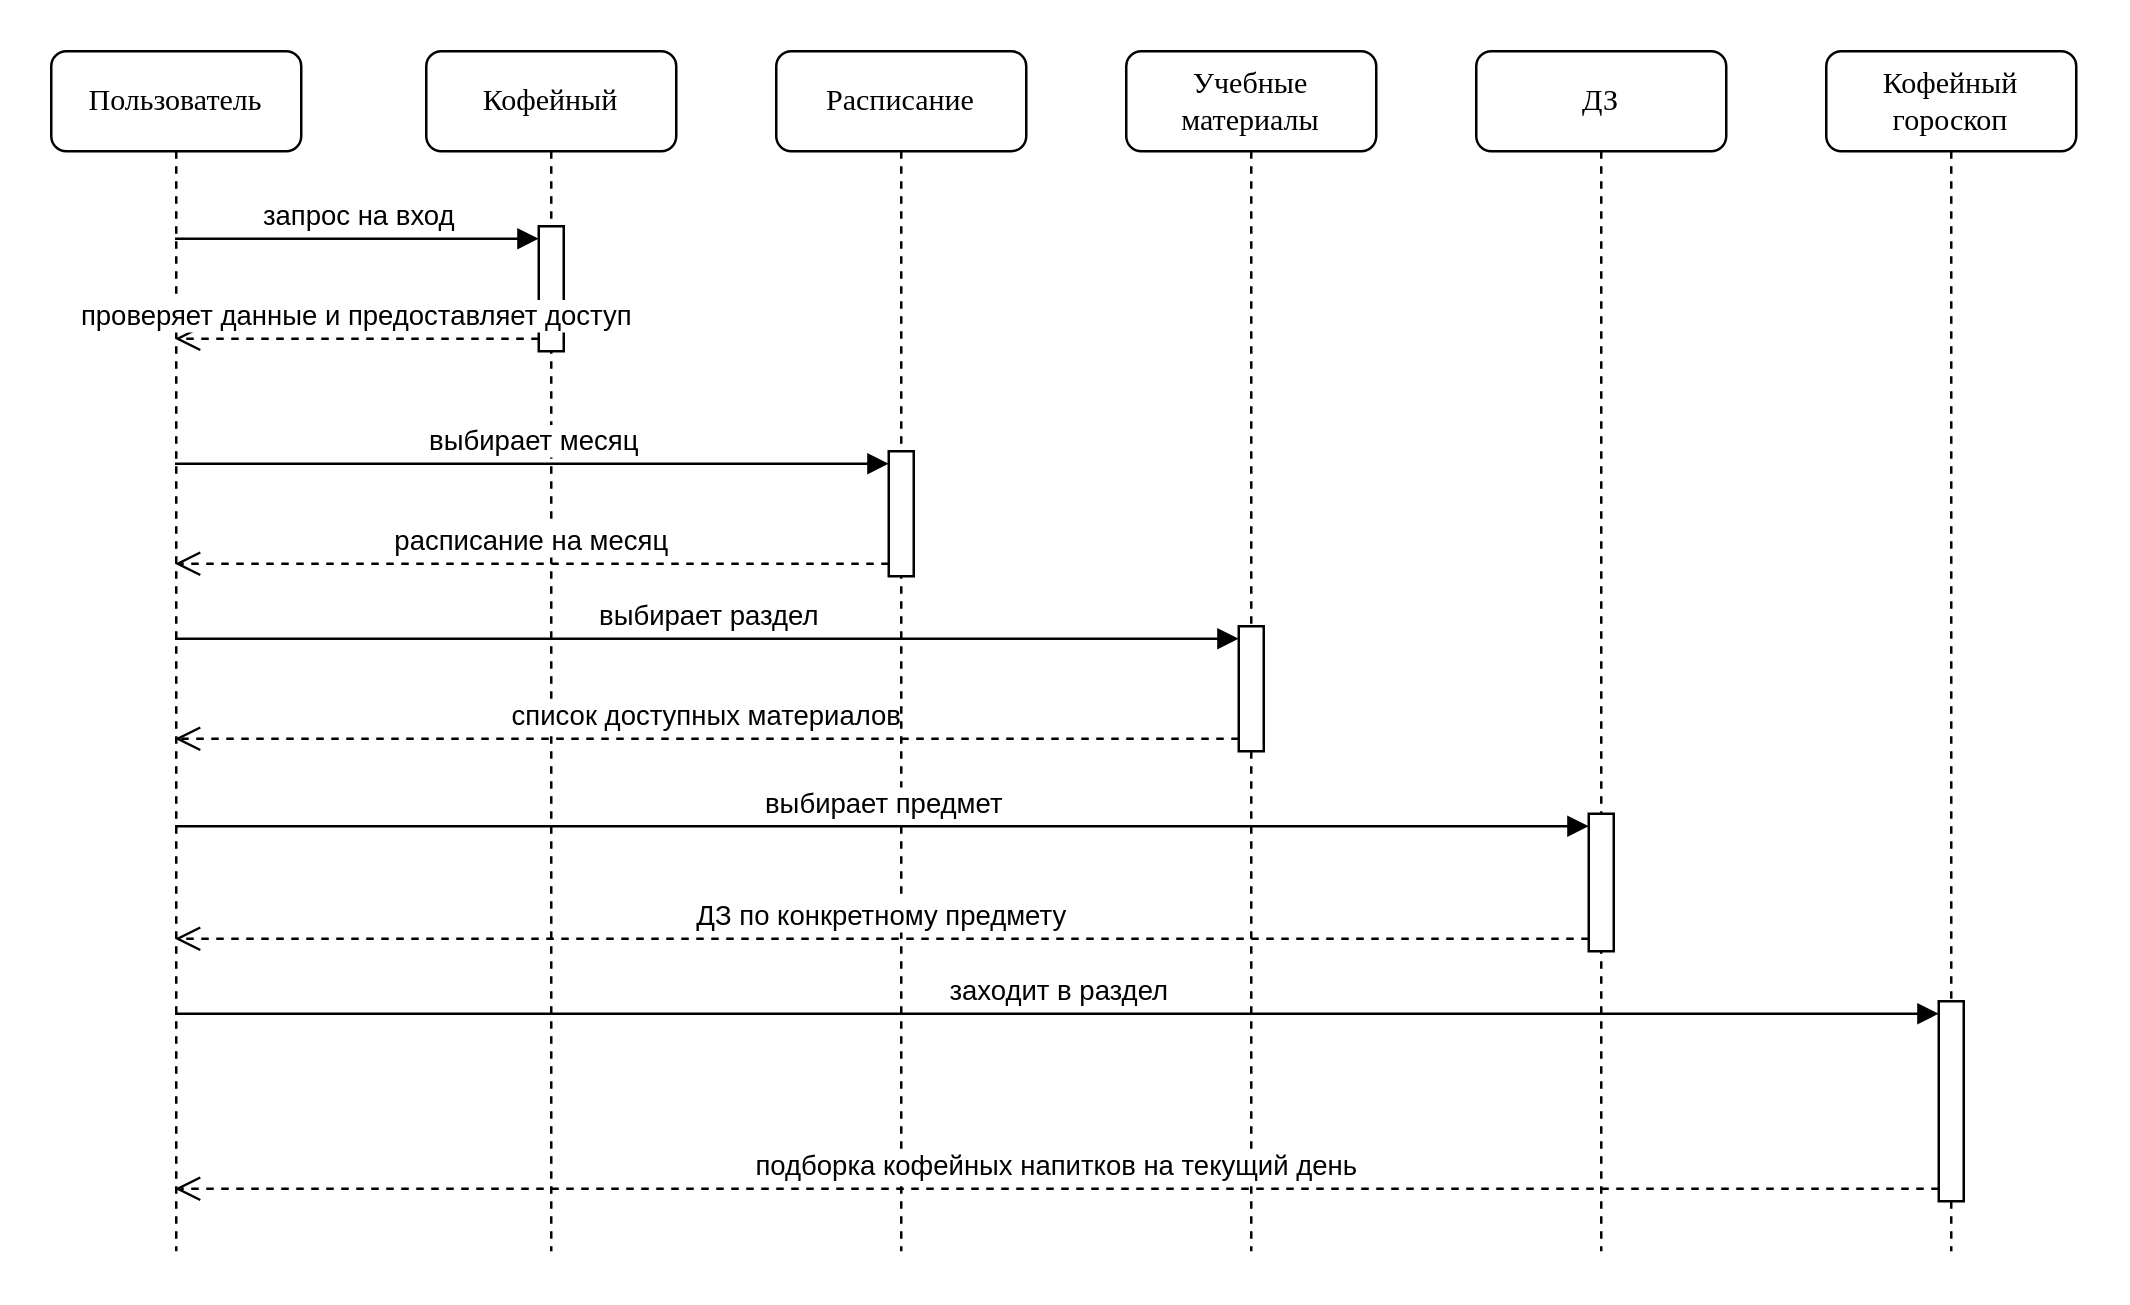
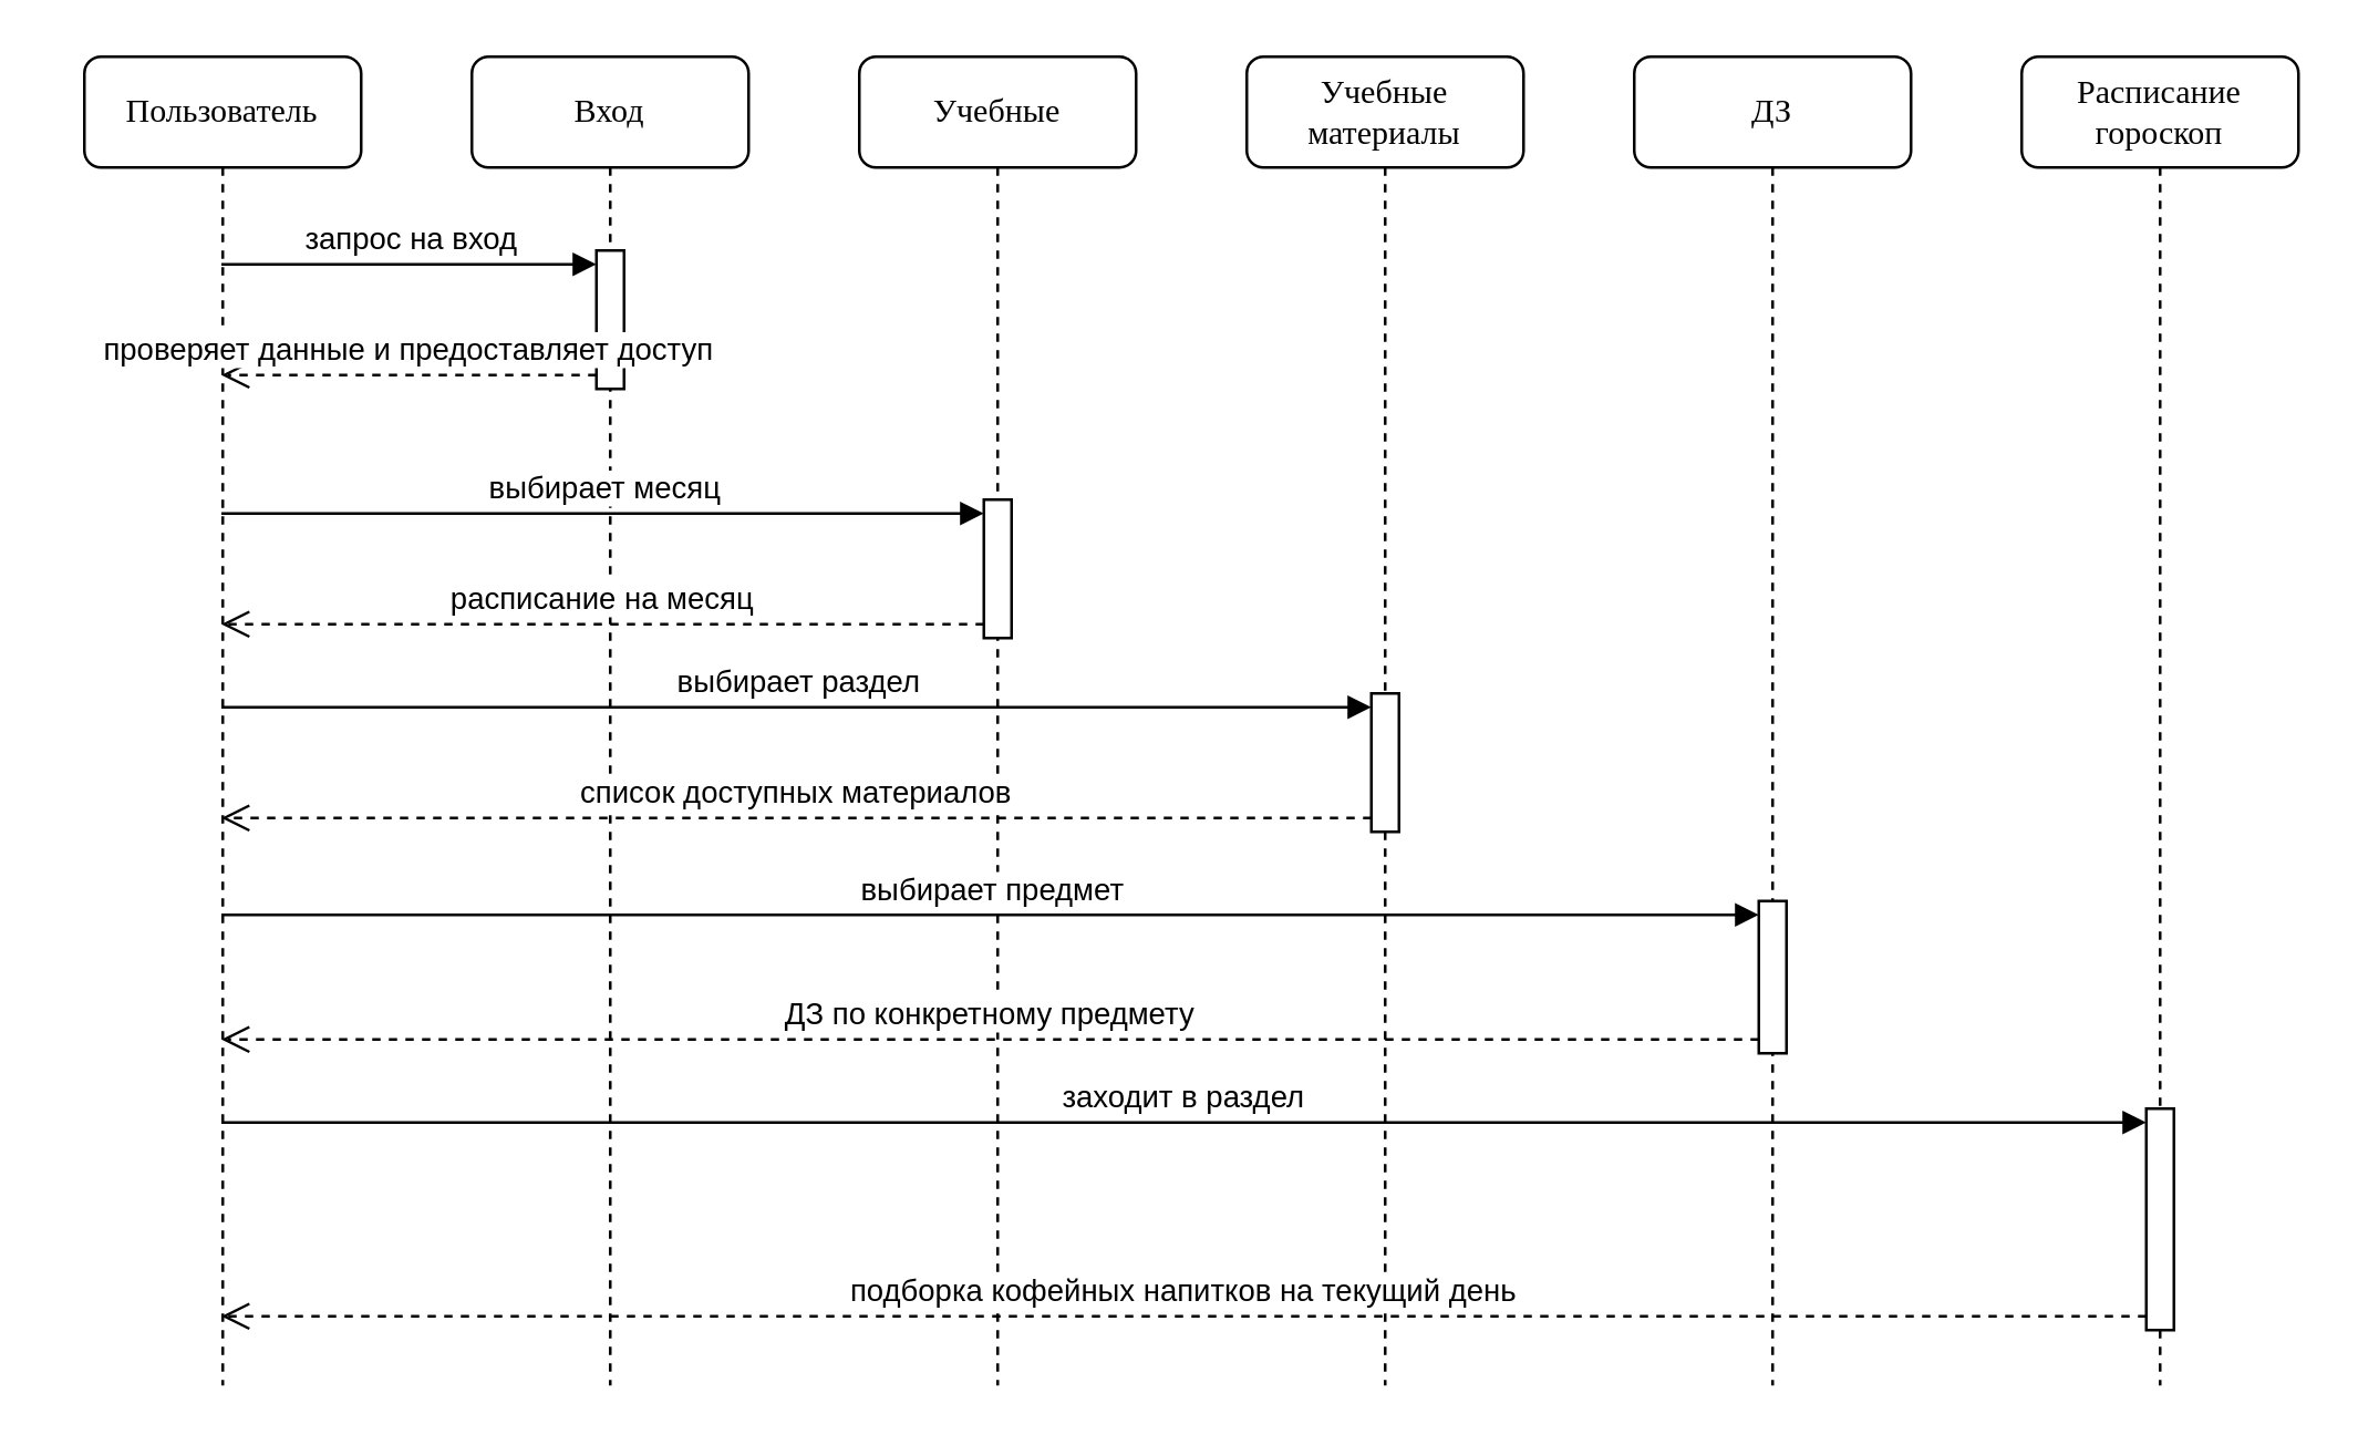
- <mxCell id="2" value="Кофейный" style="shape=umlLifeline;perimeter=lifelinePerimeter;whiteSpace=wrap;html=1;container=1;collapsible=0;recursiveResize=0;outlineConnect=0;rounded=1;shadow=0;comic=0;labelBackgroundColor=none;strokeWidth=1;fontFamily=Verdana;fontSize=12;align=center;" parent="1" vertex="1"><mxGeometry x="170" y="20" width="100" height="480" as="geometry" /></mxCell>
+ <mxCell id="2" value="Вход" style="shape=umlLifeline;perimeter=lifelinePerimeter;whiteSpace=wrap;html=1;container=1;collapsible=0;recursiveResize=0;outlineConnect=0;rounded=1;shadow=0;comic=0;labelBackgroundColor=none;strokeWidth=1;fontFamily=Verdana;fontSize=12;align=center;" parent="1" vertex="1"><mxGeometry x="170" y="20" width="100" height="480" as="geometry" /></mxCell>
- <mxCell id="4" value="Расписание" style="shape=umlLifeline;perimeter=lifelinePerimeter;whiteSpace=wrap;html=1;container=1;collapsible=0;recursiveResize=0;outlineConnect=0;rounded=1;shadow=0;comic=0;labelBackgroundColor=none;strokeWidth=1;fontFamily=Verdana;fontSize=12;align=center;" parent="1" vertex="1"><mxGeometry x="310" y="20" width="100" height="480" as="geometry" /></mxCell>
+ <mxCell id="4" value="Учебные" style="shape=umlLifeline;perimeter=lifelinePerimeter;whiteSpace=wrap;html=1;container=1;collapsible=0;recursiveResize=0;outlineConnect=0;rounded=1;shadow=0;comic=0;labelBackgroundColor=none;strokeWidth=1;fontFamily=Verdana;fontSize=12;align=center;" parent="1" vertex="1"><mxGeometry x="310" y="20" width="100" height="480" as="geometry" /></mxCell>
- <mxCell id="10" value="Кофейный гороскоп" style="shape=umlLifeline;perimeter=lifelinePerimeter;whiteSpace=wrap;html=1;container=1;collapsible=0;recursiveResize=0;outlineConnect=0;rounded=1;shadow=0;comic=0;labelBackgroundColor=none;strokeWidth=1;fontFamily=Verdana;fontSize=12;align=center;" parent="1" vertex="1"><mxGeometry x="730" y="20" width="100" height="480" as="geometry" /></mxCell>
+ <mxCell id="10" value="Расписание гороскоп" style="shape=umlLifeline;perimeter=lifelinePerimeter;whiteSpace=wrap;html=1;container=1;collapsible=0;recursiveResize=0;outlineConnect=0;rounded=1;shadow=0;comic=0;labelBackgroundColor=none;strokeWidth=1;fontFamily=Verdana;fontSize=12;align=center;" parent="1" vertex="1"><mxGeometry x="730" y="20" width="100" height="480" as="geometry" /></mxCell>
- <mxCell id="12" value="Пользователь" style="shape=umlLifeline;perimeter=lifelinePerimeter;whiteSpace=wrap;html=1;container=1;collapsible=0;recursiveResize=0;outlineConnect=0;rounded=1;shadow=0;comic=0;labelBackgroundColor=none;strokeWidth=1;fontFamily=Verdana;fontSize=12;align=center;" parent="1" vertex="1"><mxGeometry x="20" y="20" width="100" height="480" as="geometry" /></mxCell>
+ <mxCell id="12" value="Пользователь" style="shape=umlLifeline;perimeter=lifelinePerimeter;whiteSpace=wrap;html=1;container=1;collapsible=0;recursiveResize=0;outlineConnect=0;rounded=1;shadow=0;comic=0;labelBackgroundColor=none;strokeWidth=1;fontFamily=Verdana;fontSize=12;align=center;" parent="1" vertex="1"><mxGeometry x="30" y="20" width="100" height="480" as="geometry" /></mxCell>
